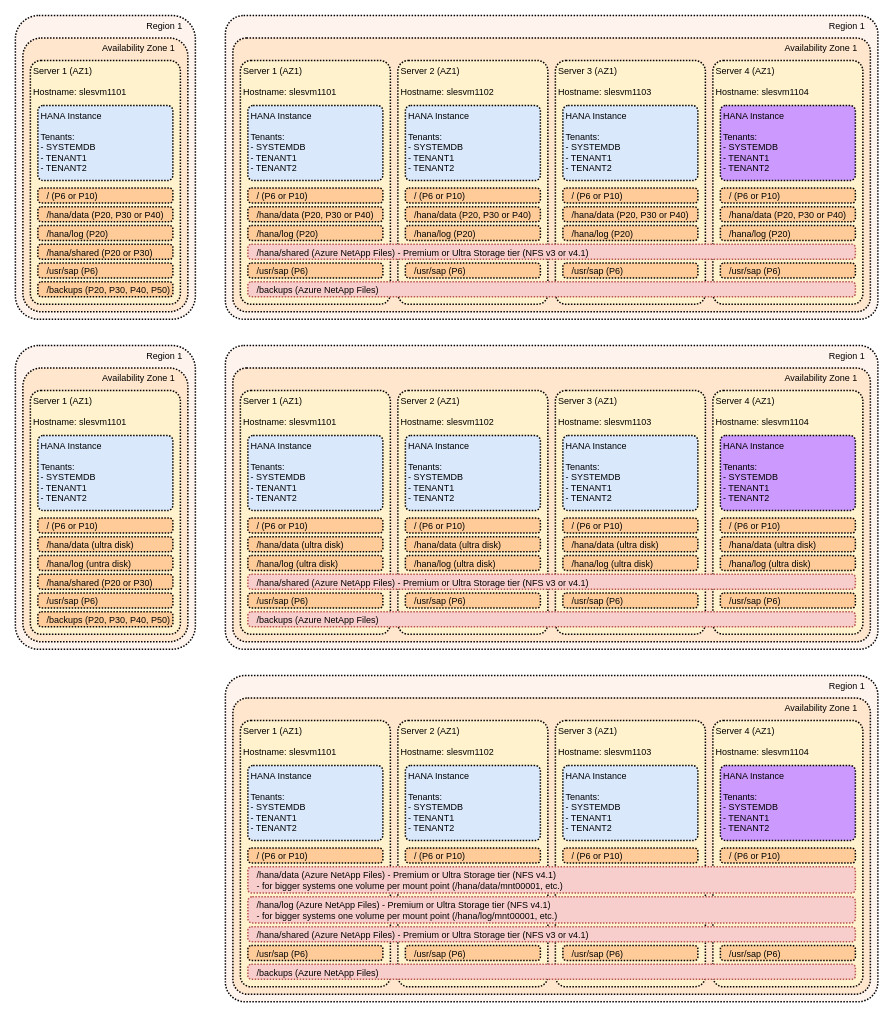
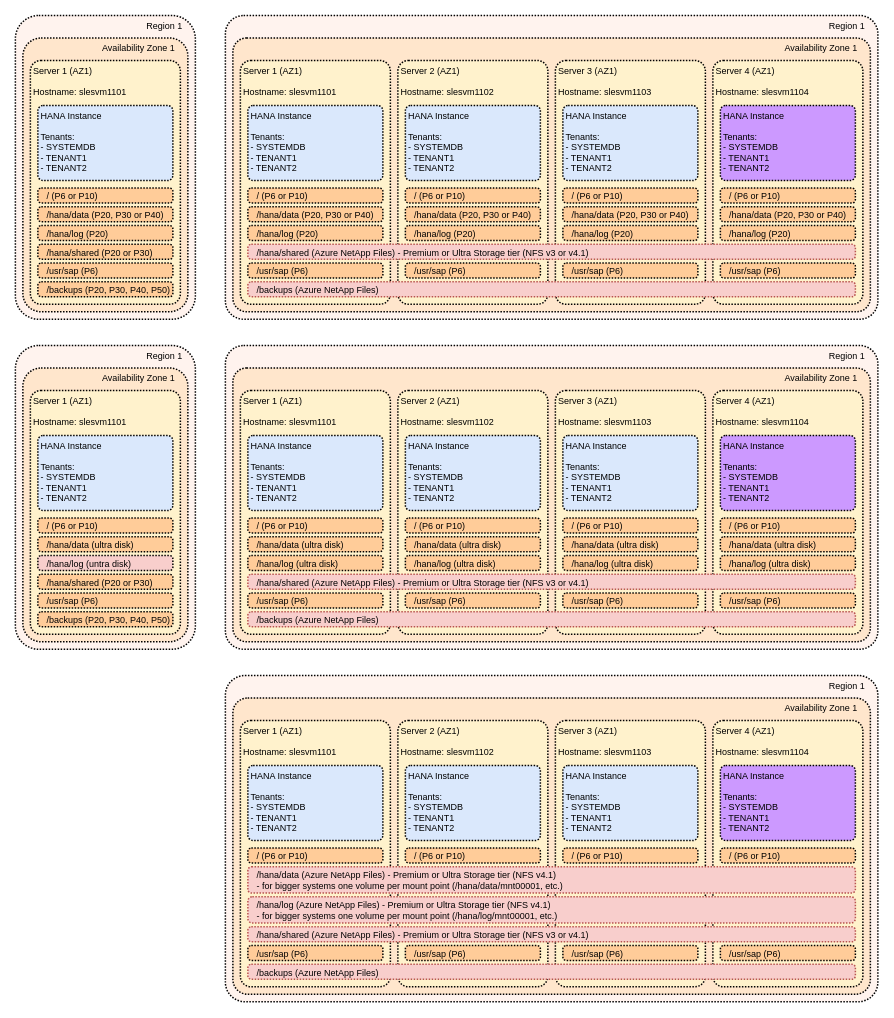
- <mxCell id="45" value="/hana/log (untra disk)&#10;" style="rounded=1;arcSize=23;dashed=1;strokeColor=#000000;fillColor=#FFCC99;dashPattern=1 1;strokeWidth=2;labelBackgroundColor=none;verticalAlign=middle;align=left;spacingRight=2;spacingLeft=10;spacingTop=15;" vertex="1" parent="1"><mxGeometry x="50" y="740" width="180" height="20" as="geometry" /></mxCell>
+ <mxCell id="45" value="/hana/log (untra disk)&#10;" style="rounded=1;arcSize=23;dashed=1;strokeColor=#000000;fillColor=#f8cecc;dashPattern=1 1;strokeWidth=2;labelBackgroundColor=none;verticalAlign=middle;align=left;spacingRight=2;spacingLeft=10;spacingTop=15;" vertex="1" parent="1"><mxGeometry x="50" y="740" width="180" height="20" as="geometry" /></mxCell>
